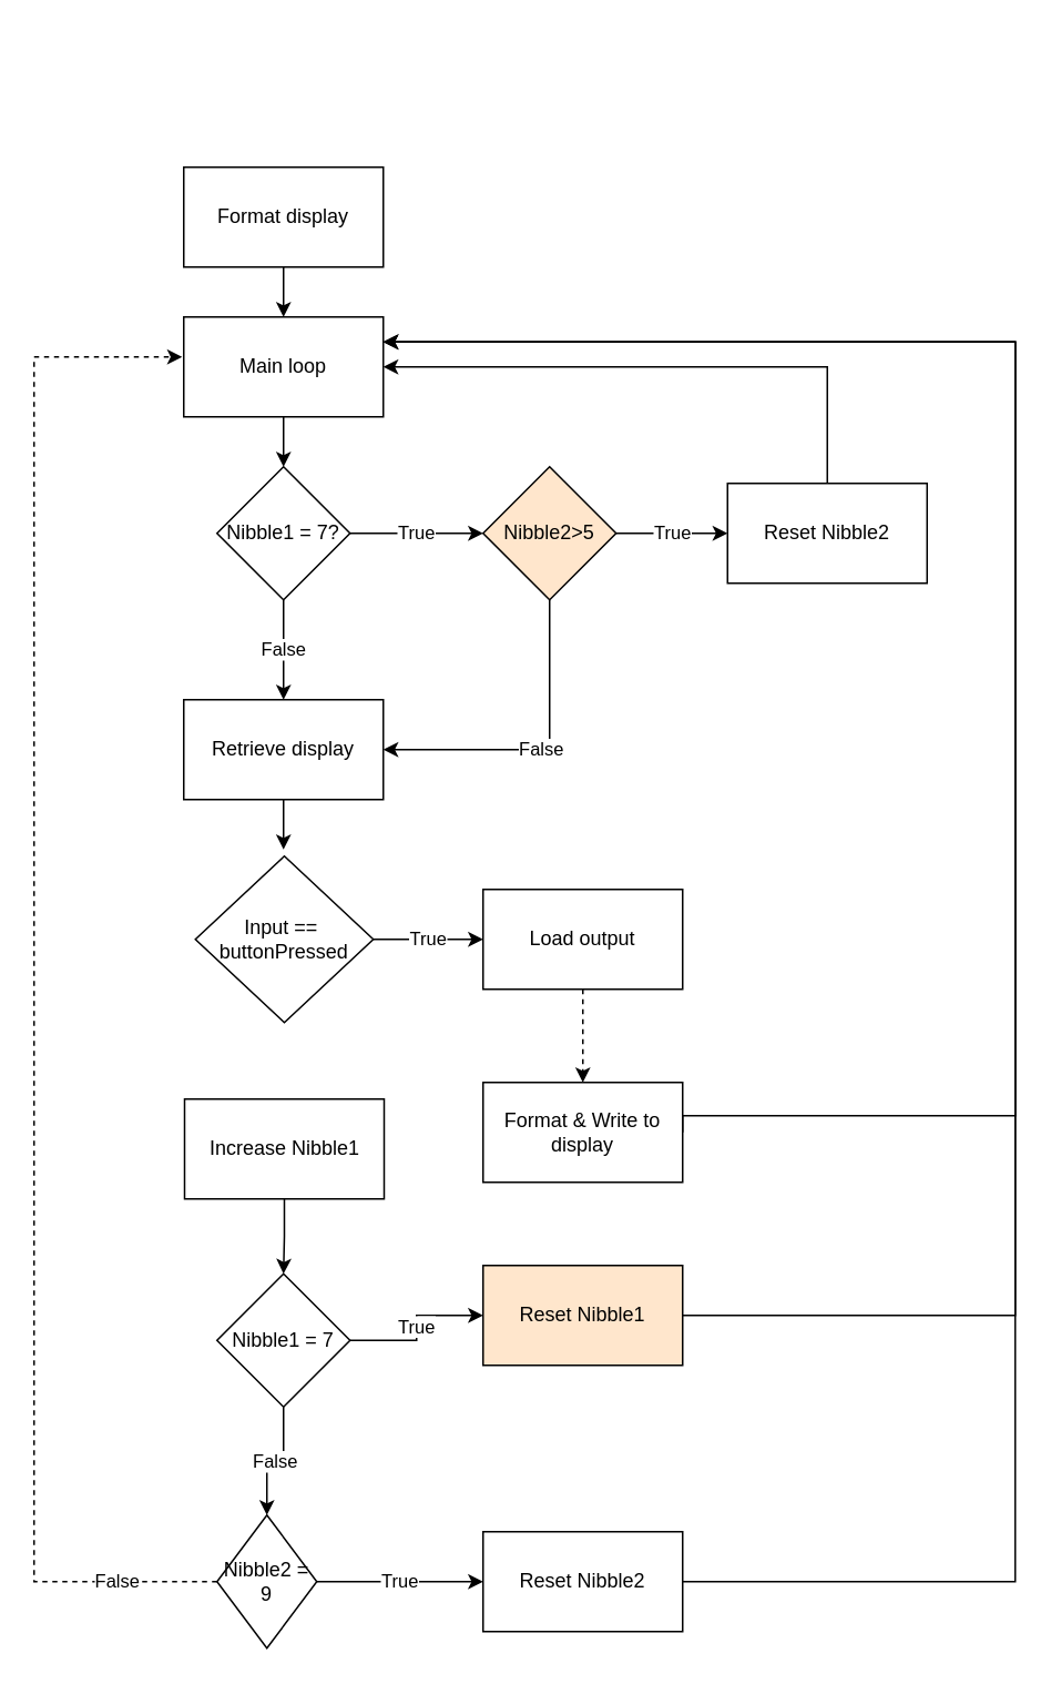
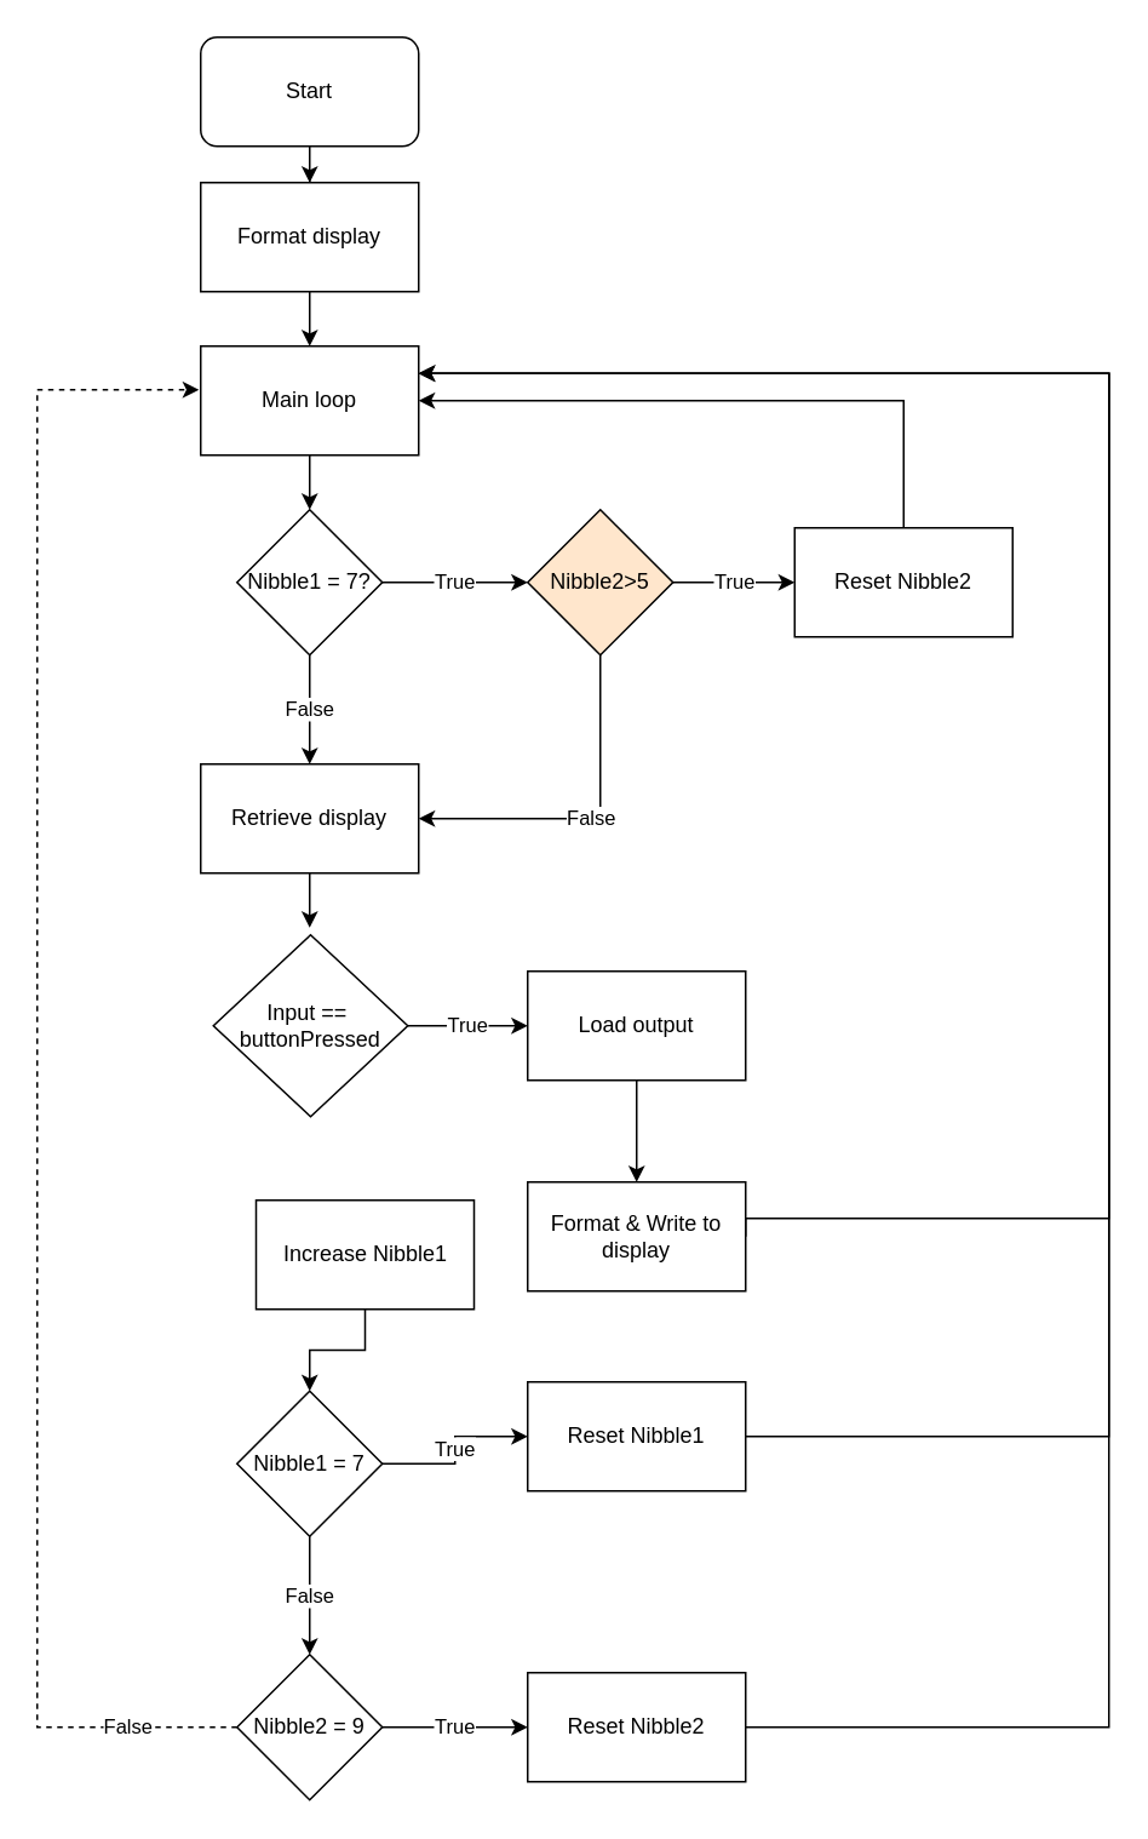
+ <mxCell id="3" value="Start" style="rounded=1;whiteSpace=wrap;html=1;" vertex="1" parent="1"><mxGeometry x="110" y="20" width="120" height="60" as="geometry" /></mxCell>
+ <mxCell id="2" style="edgeStyle=orthogonalEdgeStyle;rounded=0;orthogonalLoop=1;jettySize=auto;html=1;exitX=0.5;exitY=1;exitDx=0;exitDy=0;" edge="1" parent="1" source="3" target="5"><mxGeometry relative="1" as="geometry"><mxPoint x="170" y="100" as="targetPoint" /></mxGeometry></mxCell>
- <mxCell id="20" value="" style="edgeStyle=orthogonalEdgeStyle;rounded=0;orthogonalLoop=1;jettySize=auto;html=1;dashed=1;" edge="1" parent="1" source="21" target="23"><mxGeometry relative="1" as="geometry" /></mxCell>
+ <mxCell id="20" value="" style="edgeStyle=orthogonalEdgeStyle;rounded=0;orthogonalLoop=1;jettySize=auto;html=1;" edge="1" parent="1" source="21" target="23"><mxGeometry relative="1" as="geometry" /></mxCell>
- <mxCell id="25" value="Increase Nibble1" style="rounded=0;whiteSpace=wrap;html=1;" vertex="1" parent="1"><mxGeometry x="110.5" y="660" width="120" height="60" as="geometry" /></mxCell>
+ <mxCell id="25" value="Increase Nibble1" style="rounded=0;whiteSpace=wrap;html=1;" vertex="1" parent="1"><mxGeometry x="140.5" y="660" width="120" height="60" as="geometry" /></mxCell>
- <mxCell id="33" value="Reset Nibble1" style="rounded=0;whiteSpace=wrap;html=1;fillColor=#ffe6cc;" vertex="1" parent="1"><mxGeometry x="290" y="760" width="120" height="60" as="geometry" /></mxCell>
+ <mxCell id="33" value="Reset Nibble1" style="rounded=0;whiteSpace=wrap;html=1;" vertex="1" parent="1"><mxGeometry x="290" y="760" width="120" height="60" as="geometry" /></mxCell>
- <mxCell id="31" value="Nibble2 = 9" style="rhombus;whiteSpace=wrap;html=1;" vertex="1" parent="1"><mxGeometry x="130" y="910" width="60" height="80" as="geometry" /></mxCell>
+ <mxCell id="31" value="Nibble2 = 9" style="rhombus;whiteSpace=wrap;html=1;" vertex="1" parent="1"><mxGeometry x="130" y="910" width="80" height="80" as="geometry" /></mxCell>
